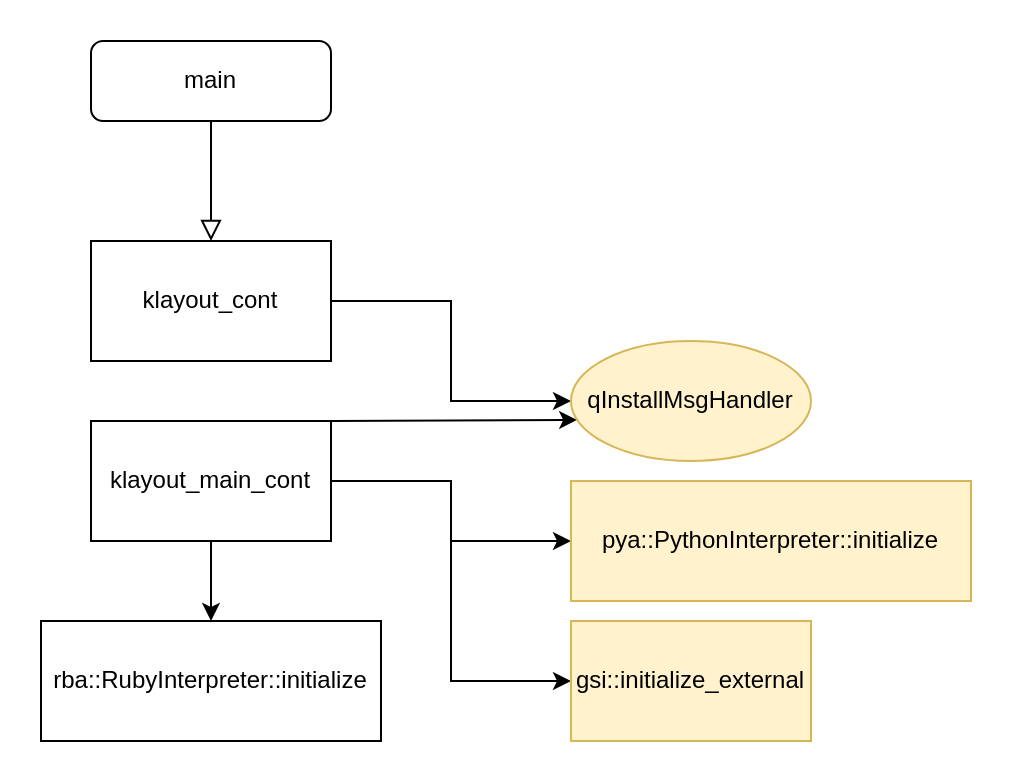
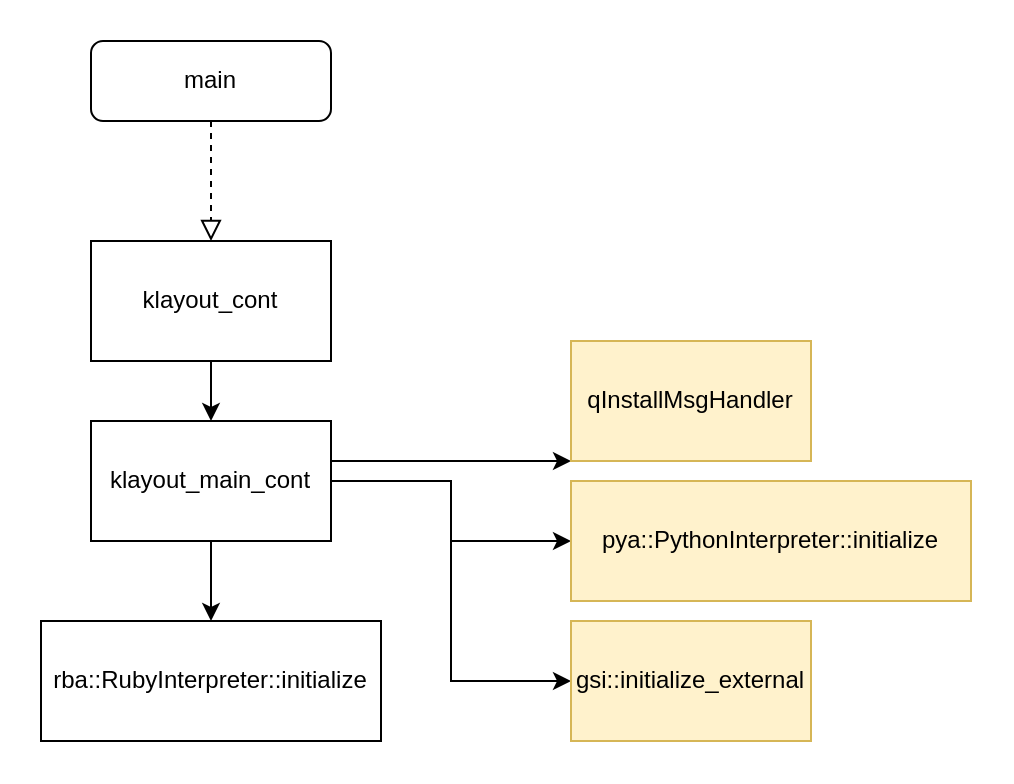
- <mxCell id="2" value="" style="rounded=0;html=1;jettySize=auto;orthogonalLoop=1;fontSize=11;endArrow=block;endFill=0;endSize=8;strokeWidth=1;shadow=0;labelBackgroundColor=none;edgeStyle=orthogonalEdgeStyle;entryX=0.5;entryY=0;entryDx=0;entryDy=0;" parent="1" source="3" target="5" edge="1"><mxGeometry relative="1" as="geometry"><mxPoint x="125" y="50" as="targetPoint" /></mxGeometry></mxCell>
+ <mxCell id="2" value="" style="rounded=0;html=1;jettySize=auto;orthogonalLoop=1;fontSize=11;endArrow=block;endFill=0;endSize=8;strokeWidth=1;shadow=0;labelBackgroundColor=none;edgeStyle=orthogonalEdgeStyle;entryX=0.5;entryY=0;entryDx=0;entryDy=0;dashed=1;" parent="1" source="3" target="5" edge="1"><mxGeometry relative="1" as="geometry"><mxPoint x="125" y="50" as="targetPoint" /></mxGeometry></mxCell>
- <mxCell id="4" value="" style="edgeStyle=orthogonalEdgeStyle;rounded=0;orthogonalLoop=1;jettySize=auto;html=1;" parent="1" source="5" target="11" edge="1"><mxGeometry relative="1" as="geometry" /></mxCell>
+ <mxCell id="4" value="" style="edgeStyle=orthogonalEdgeStyle;rounded=0;orthogonalLoop=1;jettySize=auto;html=1;" parent="1" source="5" target="9" edge="1"><mxGeometry relative="1" as="geometry" /></mxCell>
- <mxCell id="11" value="qInstallMsgHandler" style="ellipse;whiteSpace=wrap;html=1;glass=0;sketch=0;fillColor=#fff2cc;strokeColor=#d6b656;" parent="1" vertex="1"><mxGeometry x="285" y="170" width="120" height="60" as="geometry" /></mxCell>
+ <mxCell id="11" value="qInstallMsgHandler" style="whiteSpace=wrap;html=1;rounded=0;glass=0;sketch=0;fillColor=#fff2cc;strokeColor=#d6b656;" parent="1" vertex="1"><mxGeometry x="285" y="170" width="120" height="60" as="geometry" /></mxCell>
